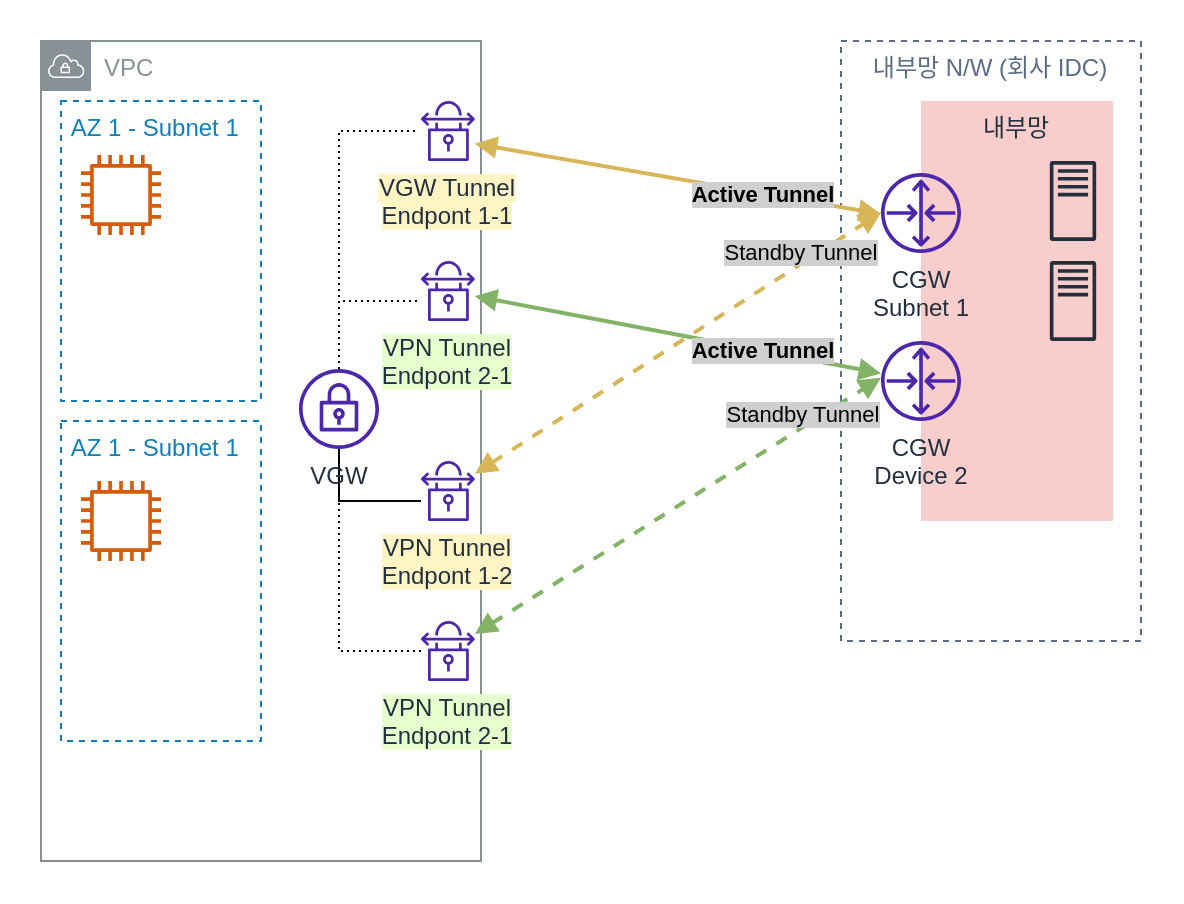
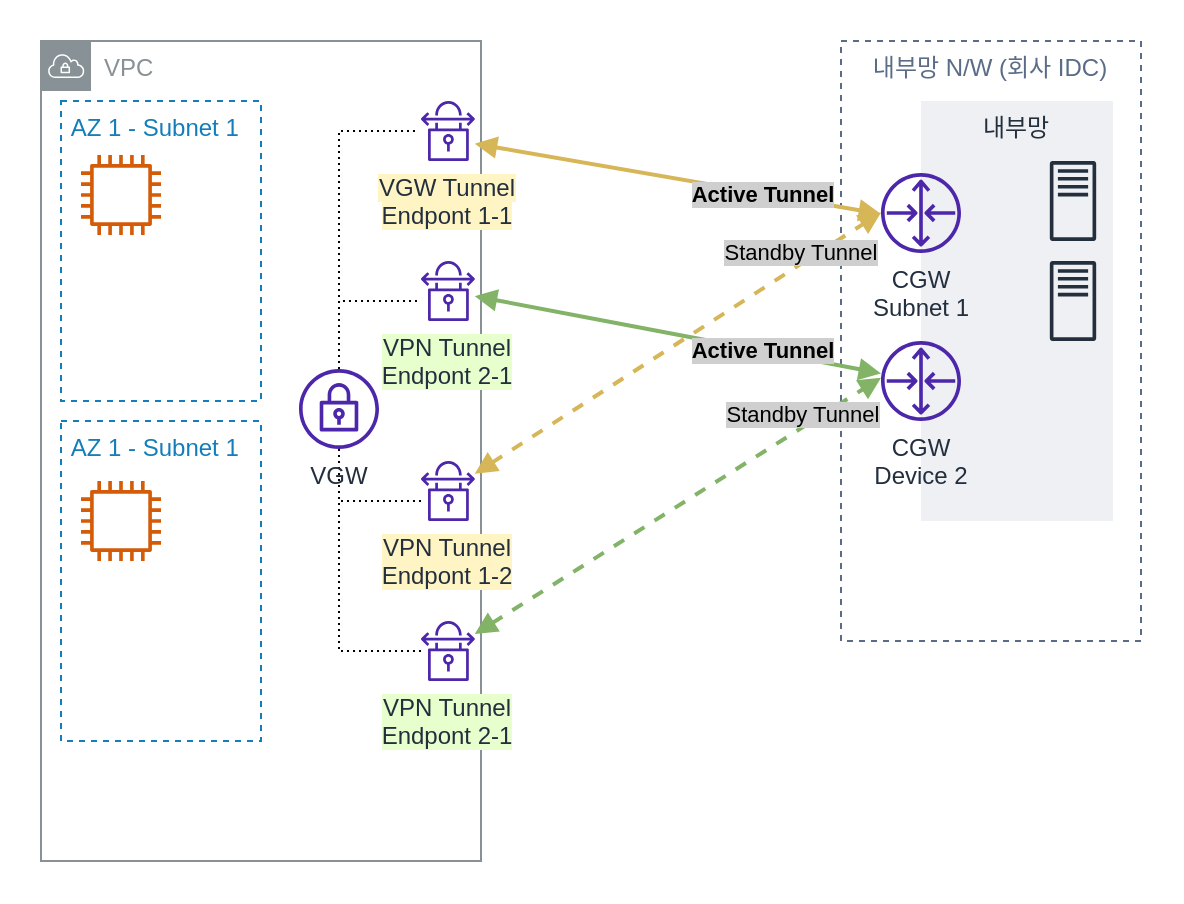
- <mxCell id="3" value="내부망" style="fillColor=#f8cecc;strokeColor=none;dashed=0;verticalAlign=top;fontStyle=0;fontColor=#232F3D;" vertex="1" parent="1"><mxGeometry x="460" y="50" width="96" height="210" as="geometry" /></mxCell>
+ <mxCell id="3" value="내부망" style="fillColor=#EFF0F3;strokeColor=none;dashed=0;verticalAlign=top;fontStyle=0;fontColor=#232F3D;" vertex="1" parent="1"><mxGeometry x="460" y="50" width="96" height="210" as="geometry" /></mxCell>
- <mxCell id="10" style="edgeStyle=orthogonalEdgeStyle;rounded=0;orthogonalLoop=1;jettySize=auto;html=1;dashed=0;dashPattern=1 2;endArrow=none;endFill=0;" edge="1" parent="1" source="11" target="22"><mxGeometry relative="1" as="geometry"><Array as="points"><mxPoint x="169" y="250" /></Array></mxGeometry></mxCell>
+ <mxCell id="10" style="edgeStyle=orthogonalEdgeStyle;rounded=0;orthogonalLoop=1;jettySize=auto;html=1;dashed=1;dashPattern=1 2;endArrow=none;endFill=0;" edge="1" parent="1" source="11" target="22"><mxGeometry relative="1" as="geometry"><Array as="points"><mxPoint x="169" y="250" /></Array></mxGeometry></mxCell>
